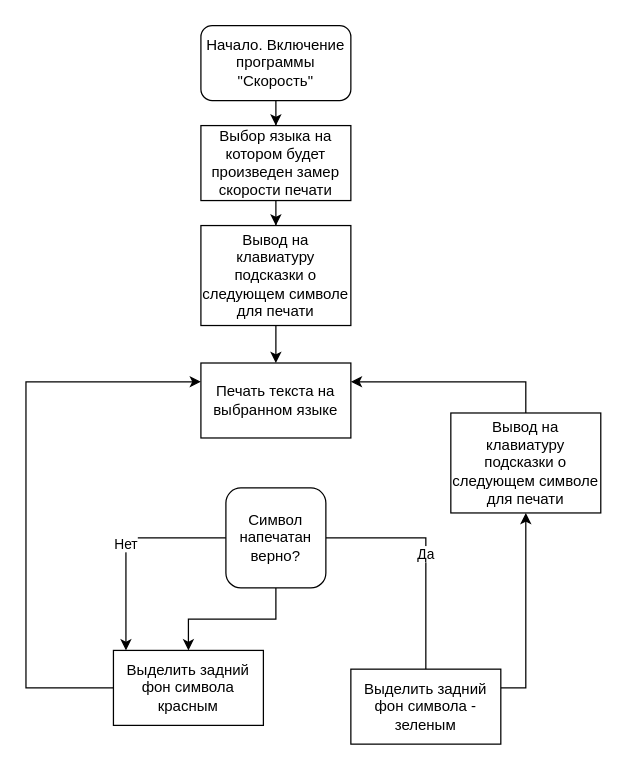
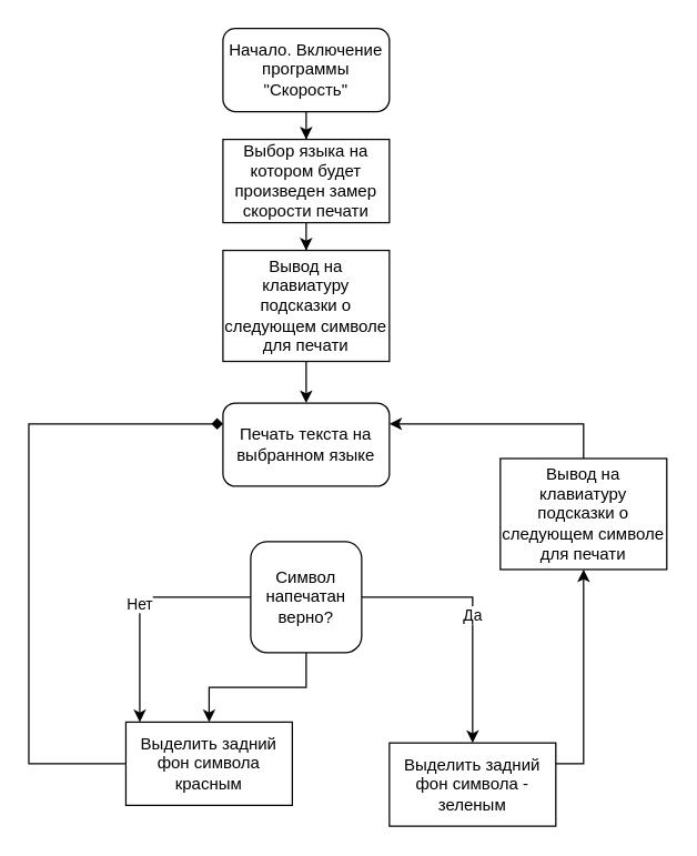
- <mxCell id="13" style="edgeStyle=orthogonalEdgeStyle;rounded=0;orthogonalLoop=1;jettySize=auto;html=1;entryX=0;entryY=0.25;entryDx=0;entryDy=0;" edge="1" parent="1" source="14" target="6"><mxGeometry relative="1" as="geometry"><Array as="points"><mxPoint x="20" y="550" /><mxPoint x="20" y="305" /></Array></mxGeometry></mxCell>
+ <mxCell id="13" style="edgeStyle=orthogonalEdgeStyle;rounded=0;orthogonalLoop=1;jettySize=auto;html=1;entryX=0;entryY=0.25;entryDx=0;entryDy=0;endArrow=diamond;" edge="1" parent="1" source="14" target="6"><mxGeometry relative="1" as="geometry"><Array as="points"><mxPoint x="20" y="550" /><mxPoint x="20" y="305" /></Array></mxGeometry></mxCell>
- <mxCell id="6" value="Печать текста на выбранном языке" style="rounded=0;whiteSpace=wrap;html=1;" vertex="1" parent="1"><mxGeometry x="160" y="290" width="120" height="60" as="geometry" /></mxCell>
+ <mxCell id="6" value="Печать текста на выбранном языке" style="whiteSpace=wrap;html=1;rounded=1;" vertex="1" parent="1"><mxGeometry x="160" y="290" width="120" height="60" as="geometry" /></mxCell>
- <mxCell id="7" value="Да" style="edgeStyle=orthogonalEdgeStyle;rounded=0;orthogonalLoop=1;jettySize=auto;html=1;endArrow=none;" edge="1" parent="1" source="10" target="12"><mxGeometry relative="1" as="geometry"><mxPoint x="380" y="430" as="targetPoint" /></mxGeometry></mxCell>
+ <mxCell id="7" value="Да" style="edgeStyle=orthogonalEdgeStyle;rounded=0;orthogonalLoop=1;jettySize=auto;html=1;" edge="1" parent="1" source="10" target="12"><mxGeometry relative="1" as="geometry"><mxPoint x="380" y="430" as="targetPoint" /></mxGeometry></mxCell>
